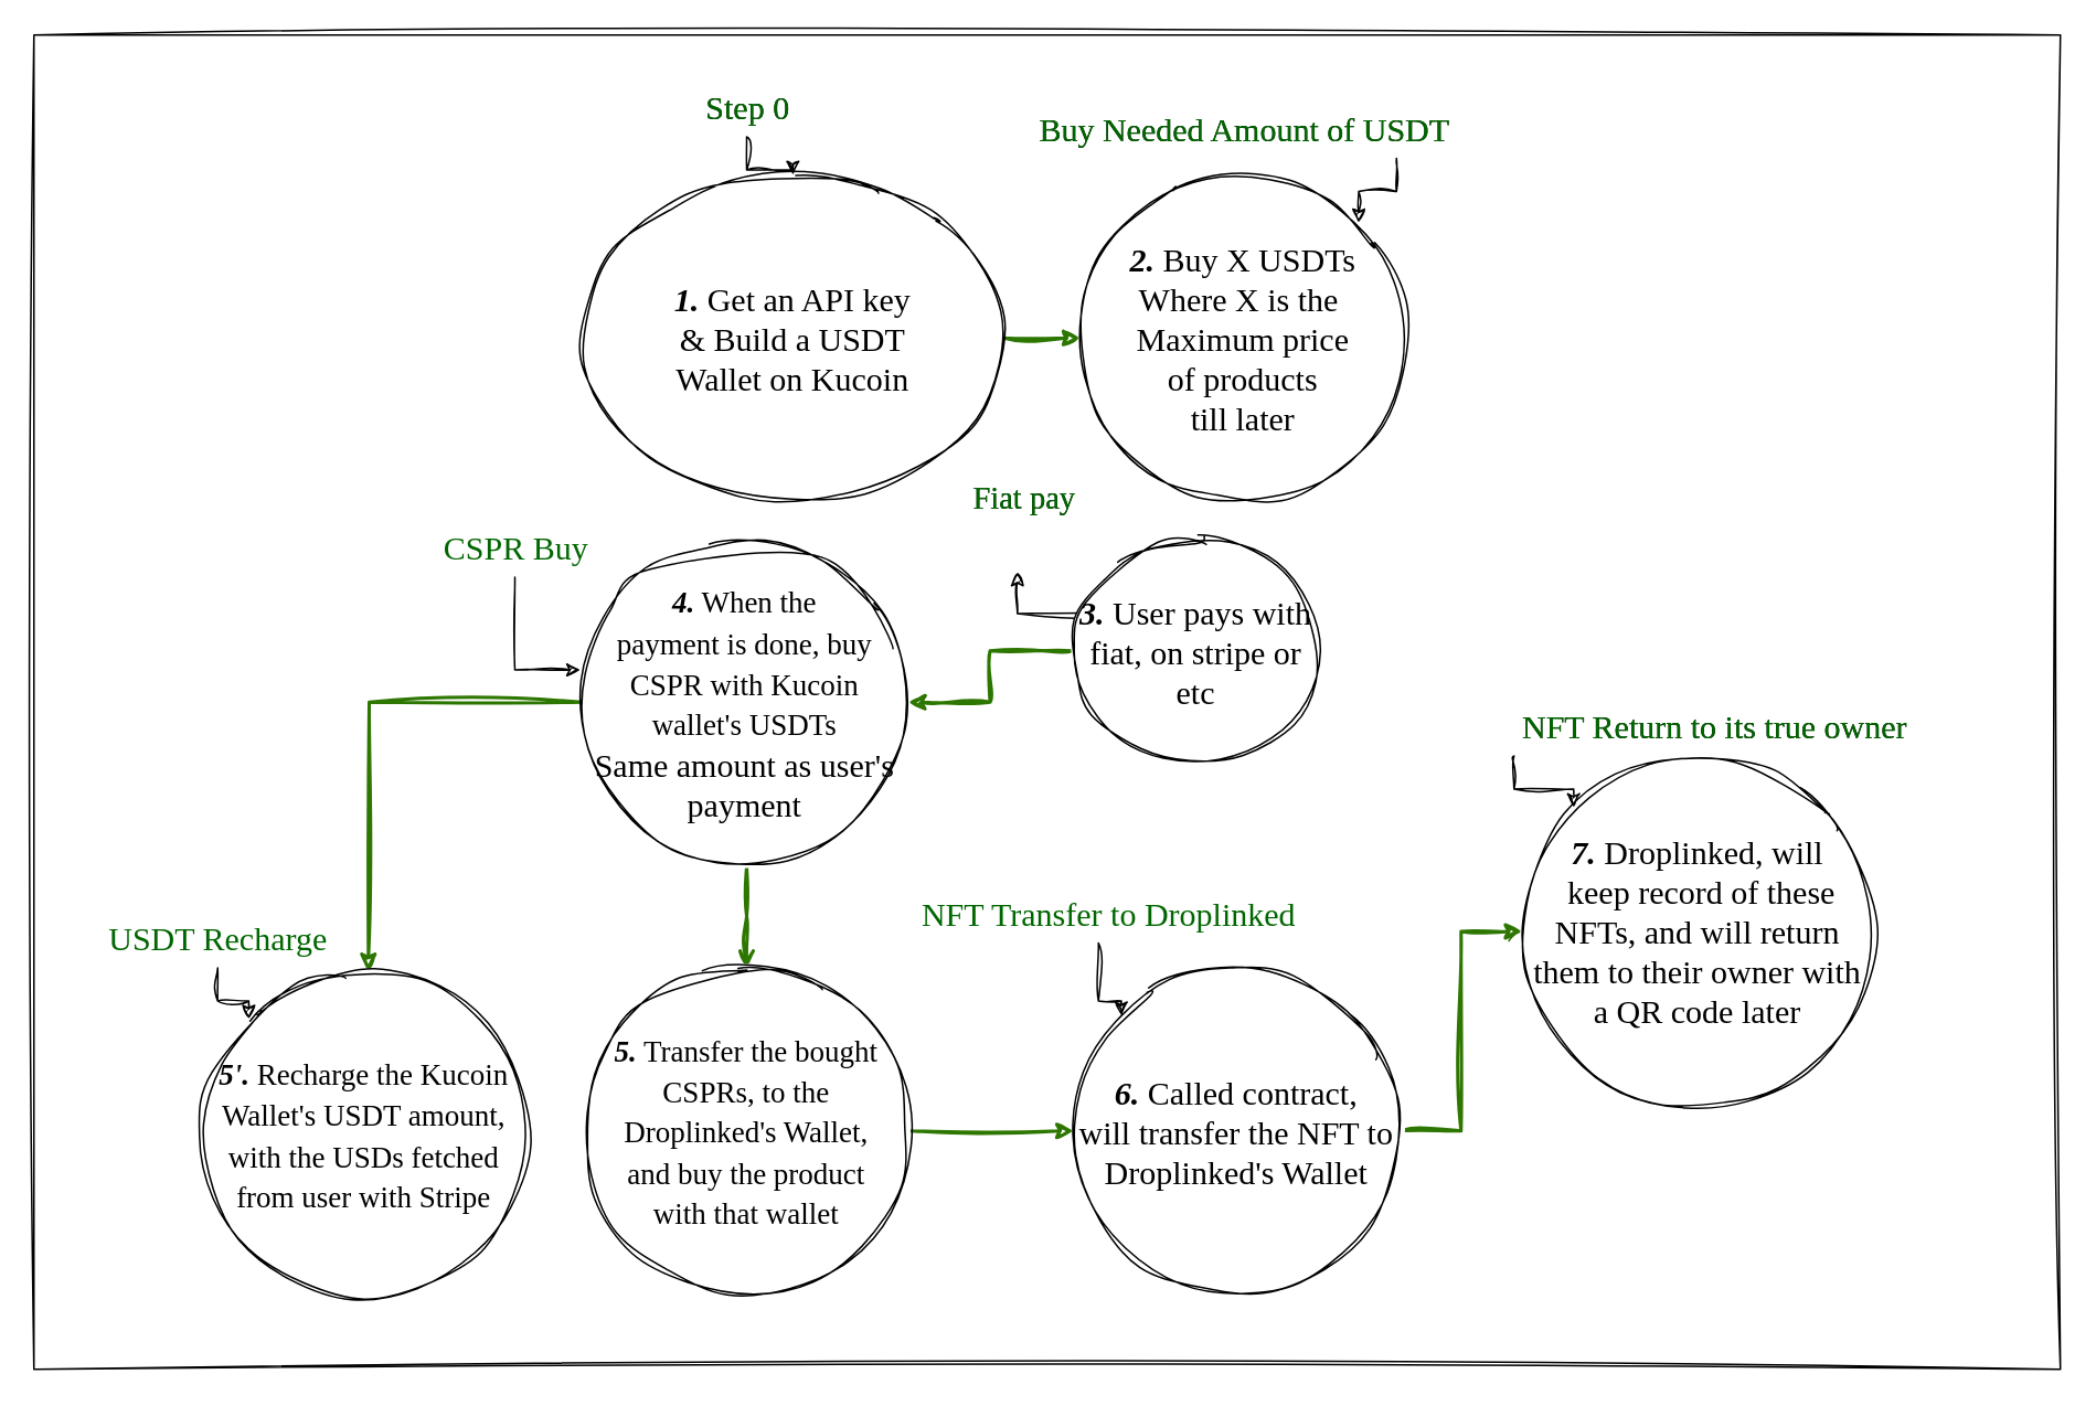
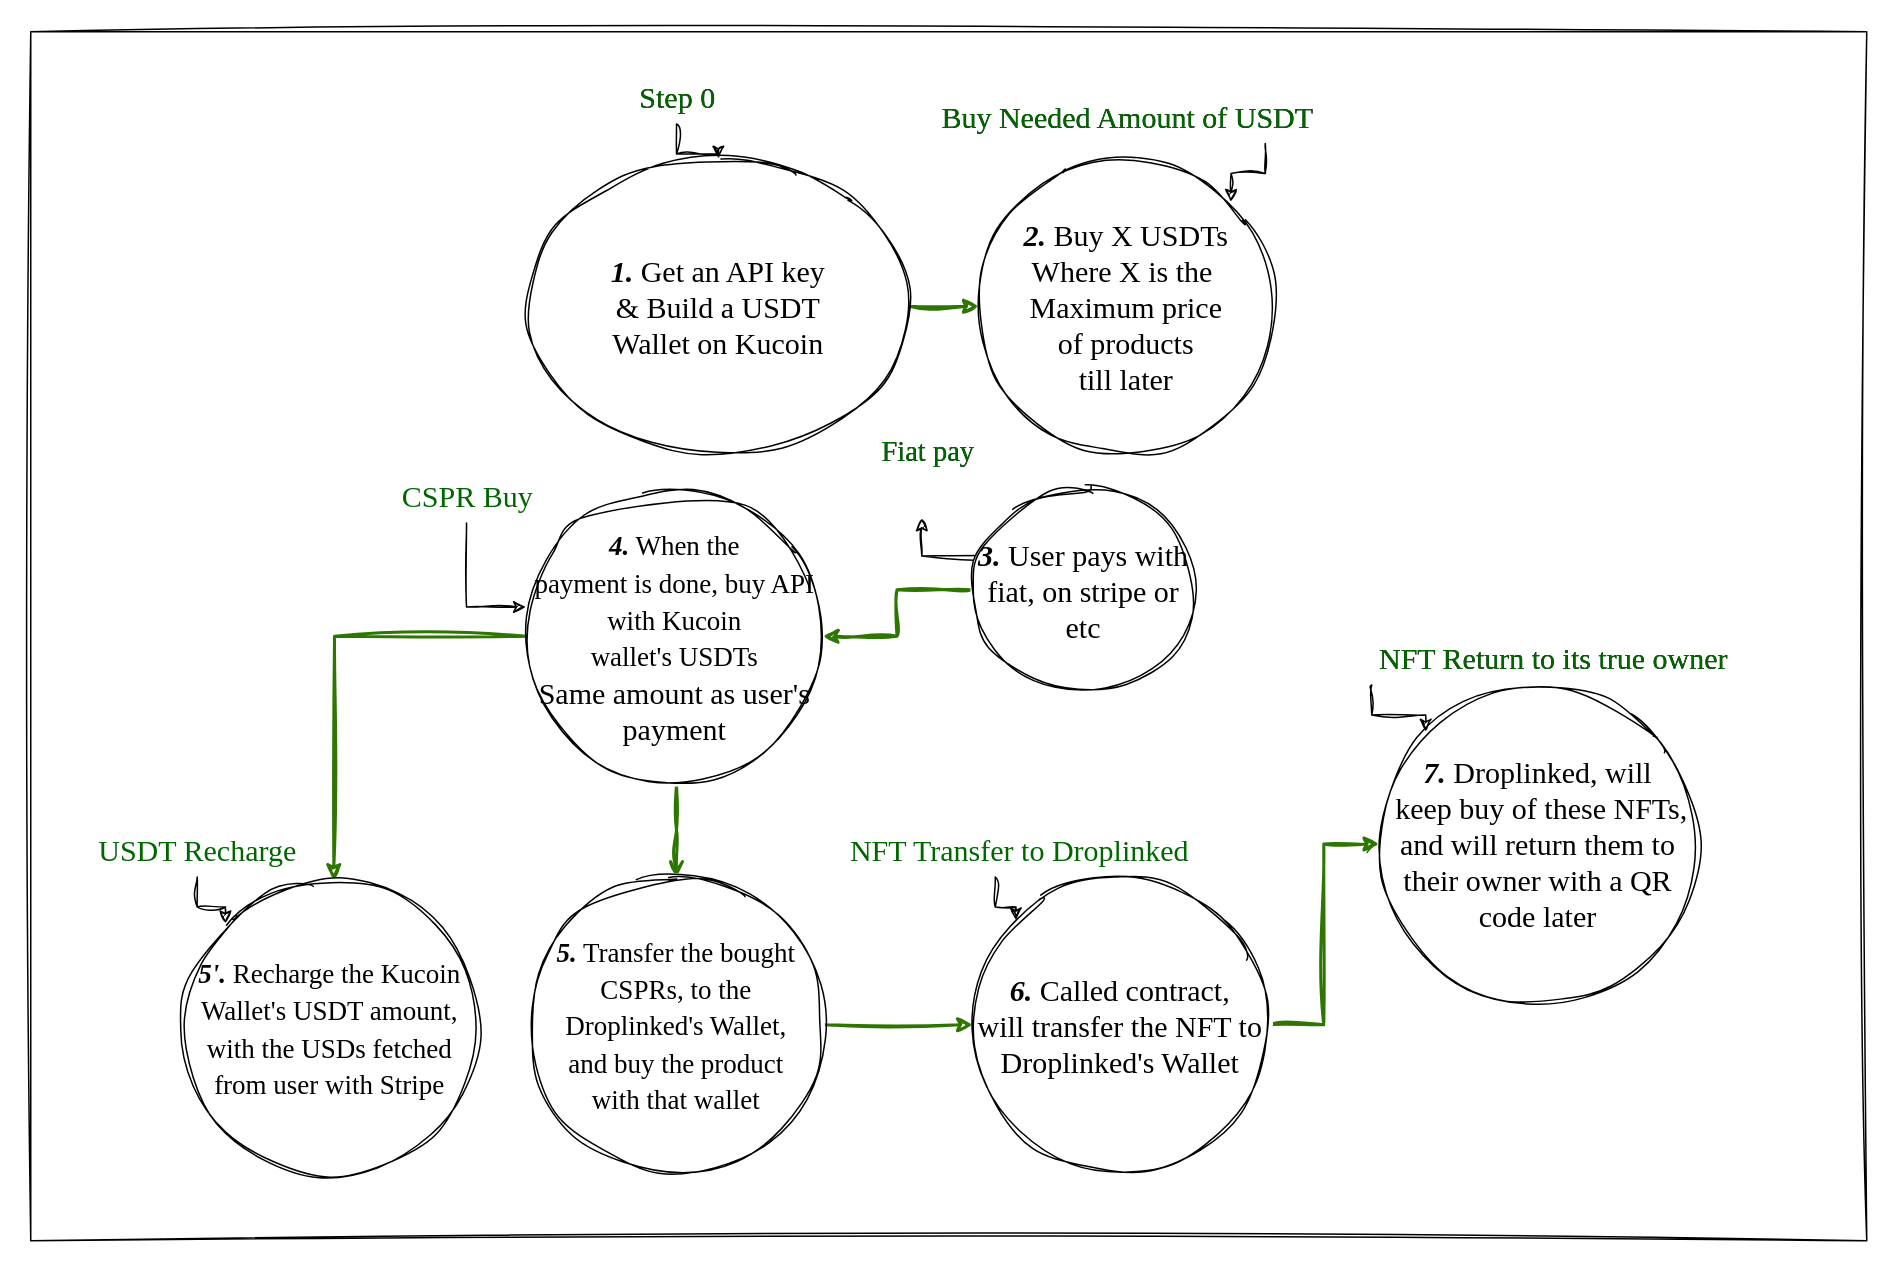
- <mxCell id="13" value="&lt;font style=&quot;font-size: 18px;&quot;&gt;&lt;b&gt;&lt;i&gt;4.&lt;/i&gt;&lt;/b&gt; When the &lt;br&gt;payment is done, buy CSPR with Kucoin&lt;br&gt;wallet's USDTs&lt;br&gt;&lt;/font&gt;Same amount as user's payment" style="ellipse;whiteSpace=wrap;html=1;aspect=fixed;sketch=1;hachureGap=4;jiggle=2;curveFitting=1;fontFamily=Architects Daughter;fontSource=https%3A%2F%2Ffonts.googleapis.com%2Fcss%3Ffamily%3DArchitects%2BDaughter;fontSize=20;" vertex="1" parent="1"><mxGeometry x="351" y="325" width="197" height="197" as="geometry" /></mxCell>
+ <mxCell id="13" value="&lt;font style=&quot;font-size: 18px;&quot;&gt;&lt;b&gt;&lt;i&gt;4.&lt;/i&gt;&lt;/b&gt; When the &lt;br&gt;payment is done, buy API with Kucoin&lt;br&gt;wallet's USDTs&lt;br&gt;&lt;/font&gt;Same amount as user's payment" style="ellipse;whiteSpace=wrap;html=1;aspect=fixed;sketch=1;hachureGap=4;jiggle=2;curveFitting=1;fontFamily=Architects Daughter;fontSource=https%3A%2F%2Ffonts.googleapis.com%2Fcss%3Ffamily%3DArchitects%2BDaughter;fontSize=20;" vertex="1" parent="1"><mxGeometry x="351" y="325" width="197" height="197" as="geometry" /></mxCell>
- <mxCell id="28" value="NFT Transfer to Droplinked" style="text;html=1;align=center;verticalAlign=middle;resizable=0;points=[];autosize=1;strokeColor=none;fillColor=none;fontSize=20;fontFamily=Architects Daughter;fontColor=#006600;" vertex="1" parent="1"><mxGeometry x="527" y="533" width="284" height="36" as="geometry" /></mxCell>
+ <mxCell id="28" value="NFT Transfer to Droplinked" style="text;html=1;align=center;verticalAlign=middle;resizable=0;points=[];autosize=1;strokeColor=none;fillColor=none;fontSize=20;fontFamily=Architects Daughter;fontColor=#006600;" vertex="1" parent="1"><mxGeometry x="537" y="548" width="284" height="36" as="geometry" /></mxCell>
- <mxCell id="29" value="&lt;b&gt;&lt;i&gt;7.&lt;/i&gt;&lt;/b&gt; Droplinked, will&lt;br&gt;&amp;nbsp;keep record of these NFTs, and will return them to their owner with a QR code later" style="ellipse;whiteSpace=wrap;html=1;aspect=fixed;sketch=1;hachureGap=4;jiggle=2;curveFitting=1;fontFamily=Architects Daughter;fontSource=https%3A%2F%2Ffonts.googleapis.com%2Fcss%3Ffamily%3DArchitects%2BDaughter;fontSize=20;" vertex="1" parent="1"><mxGeometry x="919" y="456" width="212" height="212" as="geometry" /></mxCell>
+ <mxCell id="29" value="&lt;b&gt;&lt;i&gt;7.&lt;/i&gt;&lt;/b&gt; Droplinked, will&lt;br&gt;&amp;nbsp;keep buy of these NFTs, and will return them to their owner with a QR code later" style="ellipse;whiteSpace=wrap;html=1;aspect=fixed;sketch=1;hachureGap=4;jiggle=2;curveFitting=1;fontFamily=Architects Daughter;fontSource=https%3A%2F%2Ffonts.googleapis.com%2Fcss%3Ffamily%3DArchitects%2BDaughter;fontSize=20;" vertex="1" parent="1"><mxGeometry x="919" y="456" width="212" height="212" as="geometry" /></mxCell>
